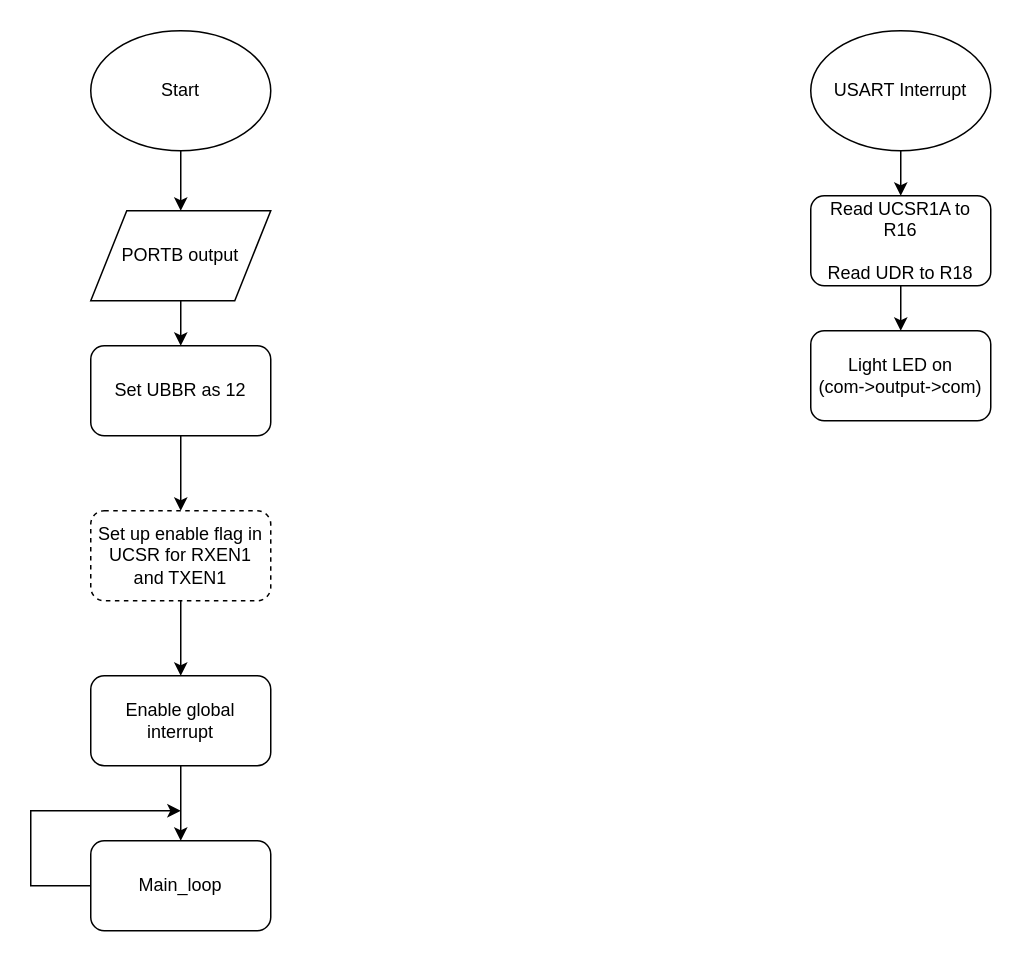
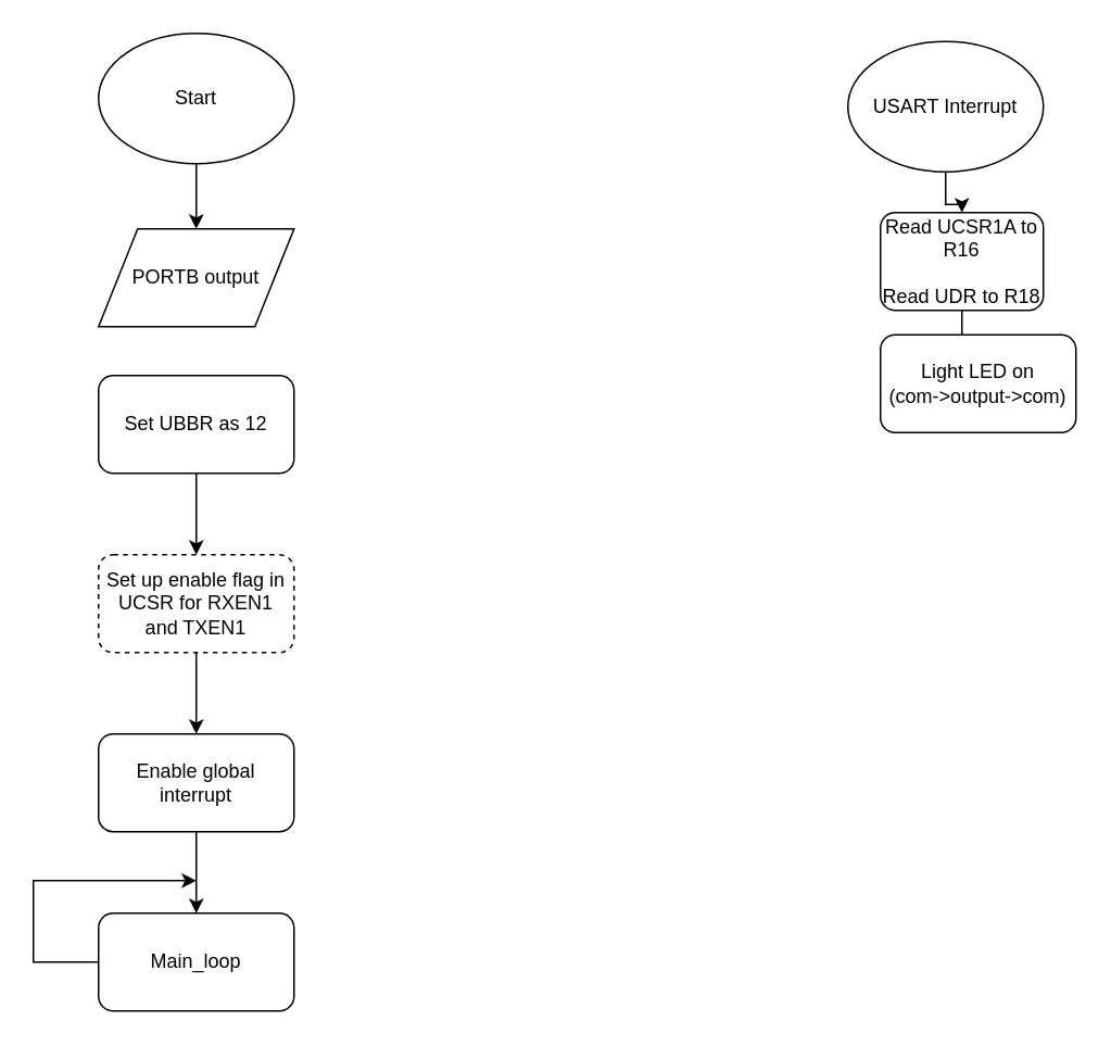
- <mxCell id="15" value="USART Interrupt" style="ellipse;whiteSpace=wrap;html=1;" vertex="1" parent="1"><mxGeometry x="540" y="20" width="120" height="80" as="geometry" /></mxCell>
+ <mxCell id="15" value="USART Interrupt" style="ellipse;whiteSpace=wrap;html=1;" vertex="1" parent="1"><mxGeometry x="520" y="25" width="120" height="80" as="geometry" /></mxCell>
- <mxCell id="17" value="Read UCSR1A to R16&lt;br&gt;&lt;br&gt;Read UDR to R18" style="rounded=1;whiteSpace=wrap;html=1;" vertex="1" parent="1"><mxGeometry x="540" y="130" width="120" height="60" as="geometry" /></mxCell>
+ <mxCell id="17" value="Read UCSR1A to R16&lt;br&gt;&lt;br&gt;Read UDR to R18" style="rounded=1;whiteSpace=wrap;html=1;" vertex="1" parent="1"><mxGeometry x="540" y="130" width="100" height="60" as="geometry" /></mxCell>
- <mxCell id="4" style="edgeStyle=orthogonalEdgeStyle;rounded=0;orthogonalLoop=1;jettySize=auto;html=1;exitX=0.5;exitY=1;exitDx=0;exitDy=0;" edge="1" parent="1" source="5" target="7"><mxGeometry relative="1" as="geometry"><mxPoint x="120" y="240" as="targetPoint" /></mxGeometry></mxCell>
- <mxCell id="18" value="Light LED on&lt;br&gt;(com-&amp;gt;output-&amp;gt;com)" style="rounded=1;whiteSpace=wrap;html=1;" vertex="1" parent="1"><mxGeometry x="540" y="220" width="120" height="60" as="geometry" /></mxCell>
+ <mxCell id="18" value="Light LED on&lt;br&gt;(com-&amp;gt;output-&amp;gt;com)" style="rounded=1;whiteSpace=wrap;html=1;" vertex="1" parent="1"><mxGeometry x="540" y="205" width="120" height="60" as="geometry" /></mxCell>
